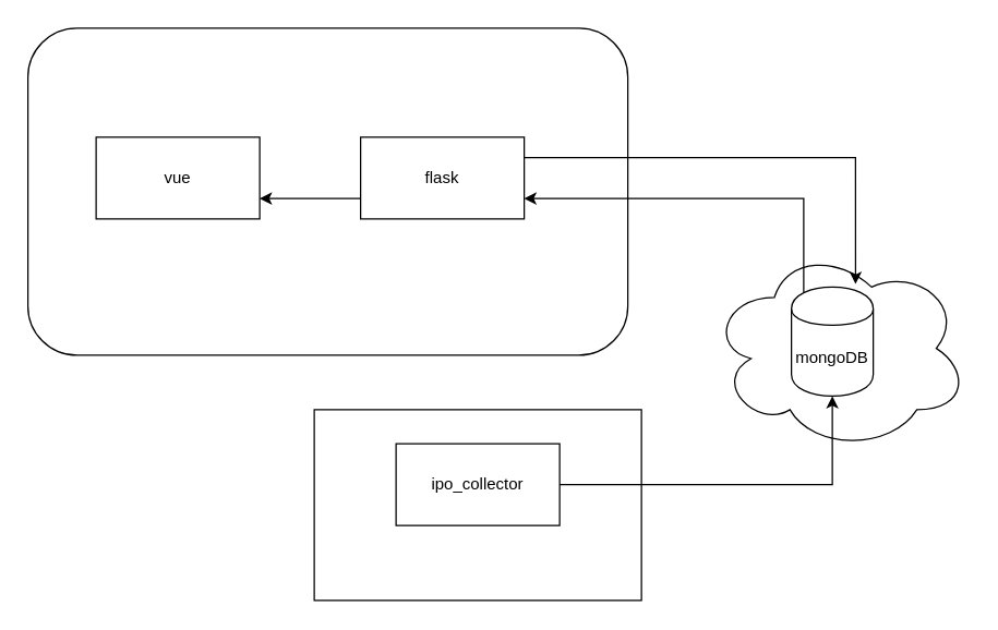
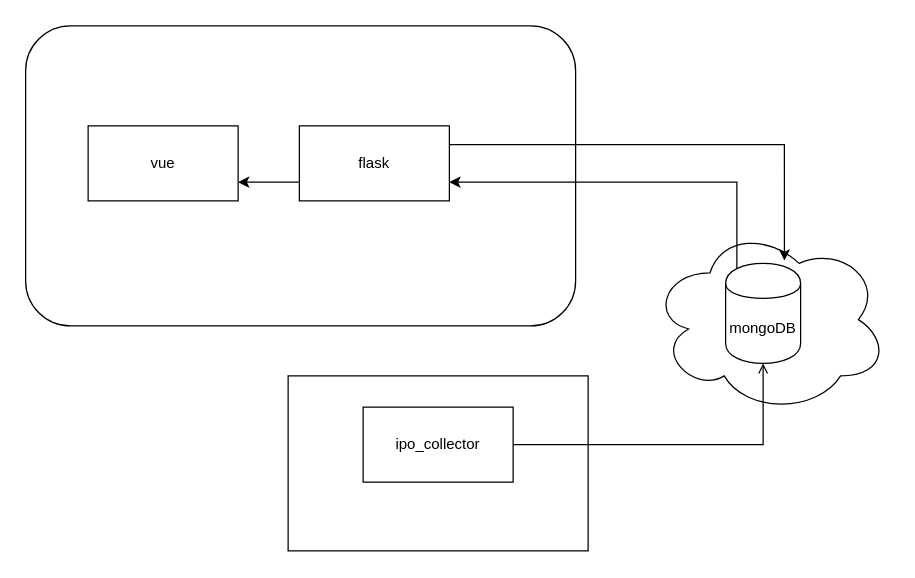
- <mxCell id="8" value="flask" style="whiteSpace=wrap;html=1;" vertex="1" parent="1"><mxGeometry x="264" y="100" width="120" height="60" as="geometry" /></mxCell>
+ <mxCell id="8" value="flask" style="whiteSpace=wrap;html=1;" vertex="1" parent="1"><mxGeometry x="239" y="100" width="120" height="60" as="geometry" /></mxCell>
- <mxCell id="11" style="edgeStyle=orthogonalEdgeStyle;rounded=0;orthogonalLoop=1;jettySize=auto;html=1;exitX=1;exitY=0.5;exitDx=0;exitDy=0;entryX=0.5;entryY=1;entryDx=0;entryDy=0;" edge="1" parent="1" source="12" target="10"><mxGeometry relative="1" as="geometry" /></mxCell>
+ <mxCell id="11" style="edgeStyle=orthogonalEdgeStyle;rounded=0;orthogonalLoop=1;jettySize=auto;html=1;exitX=1;exitY=0.5;exitDx=0;exitDy=0;entryX=0.5;entryY=1;entryDx=0;entryDy=0;endArrow=open;" edge="1" parent="1" source="12" target="10"><mxGeometry relative="1" as="geometry" /></mxCell>
